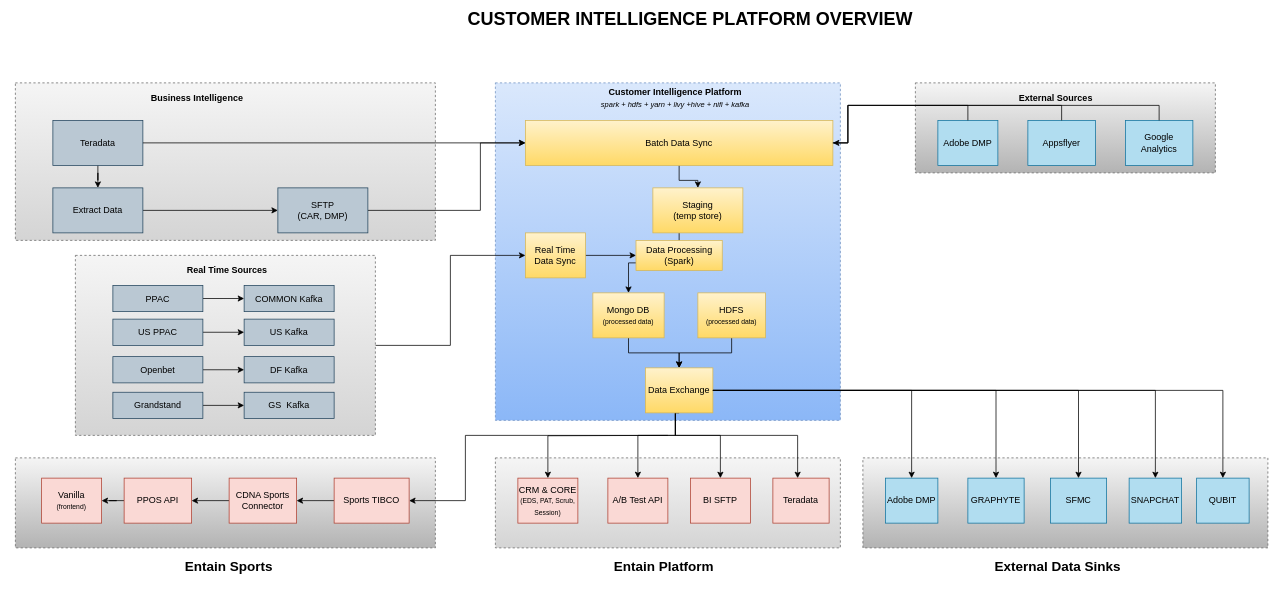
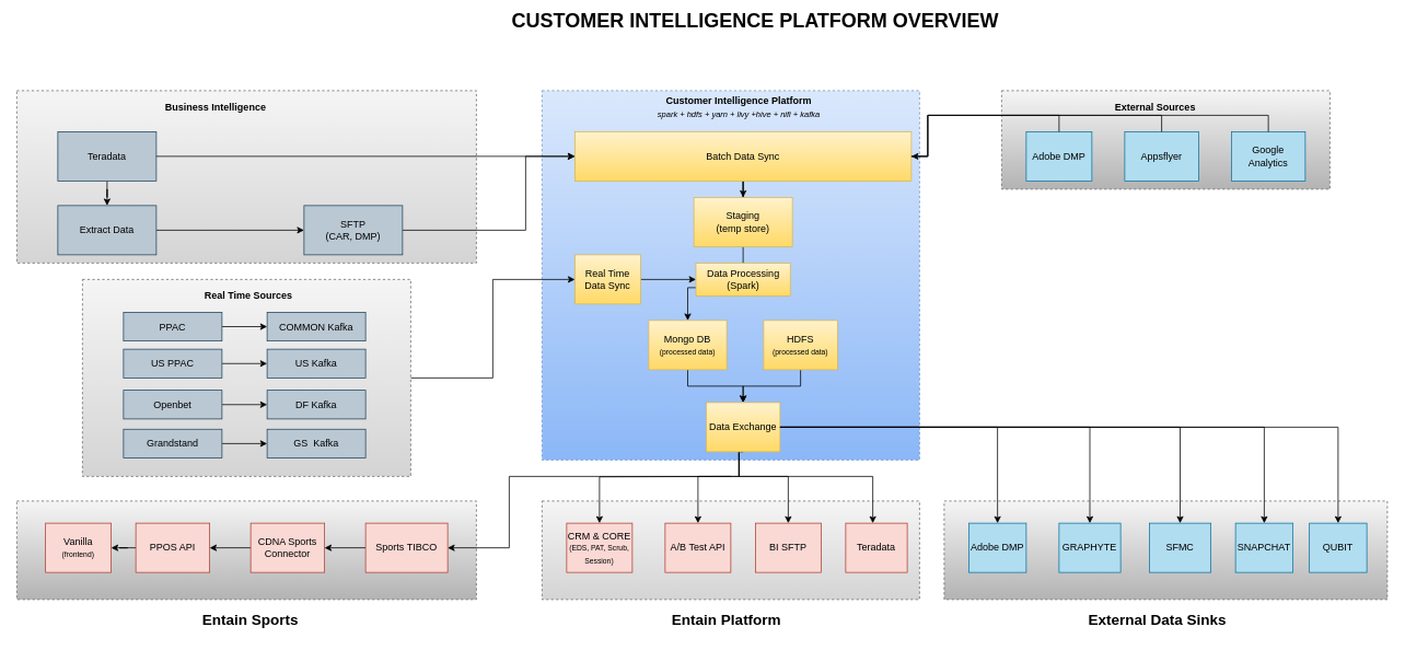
- <mxCell id="18" value="Staging&lt;br&gt;(temp store)" style="rounded=0;whiteSpace=wrap;html=1;gradientColor=#ffd966;fillColor=#fff2cc;strokeColor=#d6b656;" parent="1" vertex="1"><mxGeometry x="870" y="250" width="120" height="60" as="geometry" /></mxCell>
+ <mxCell id="18" value="Staging&lt;br&gt;(temp store)" style="rounded=0;whiteSpace=wrap;html=1;gradientColor=#ffd966;fillColor=#fff2cc;strokeColor=#d6b656;" parent="1" vertex="1"><mxGeometry x="845" y="240" width="120" height="60" as="geometry" /></mxCell>
